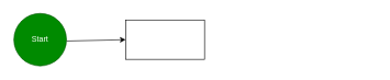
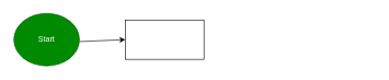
- <mxCell id="3" value="Start" style="ellipse;whiteSpace=wrap;html=1;fillColor=#008a00;fontColor=#ffffff;strokeColor=#005700;fontSize=12;" parent="1" vertex="1"><mxGeometry x="20" y="20" width="80" height="80" as="geometry" /></mxCell>
+ <mxCell id="3" value="Start" style="ellipse;whiteSpace=wrap;html=1;fillColor=#008a00;fontColor=#ffffff;strokeColor=#005700;fontSize=12;" parent="1" vertex="1"><mxGeometry x="20" y="20" width="100" height="80" as="geometry" /></mxCell>
